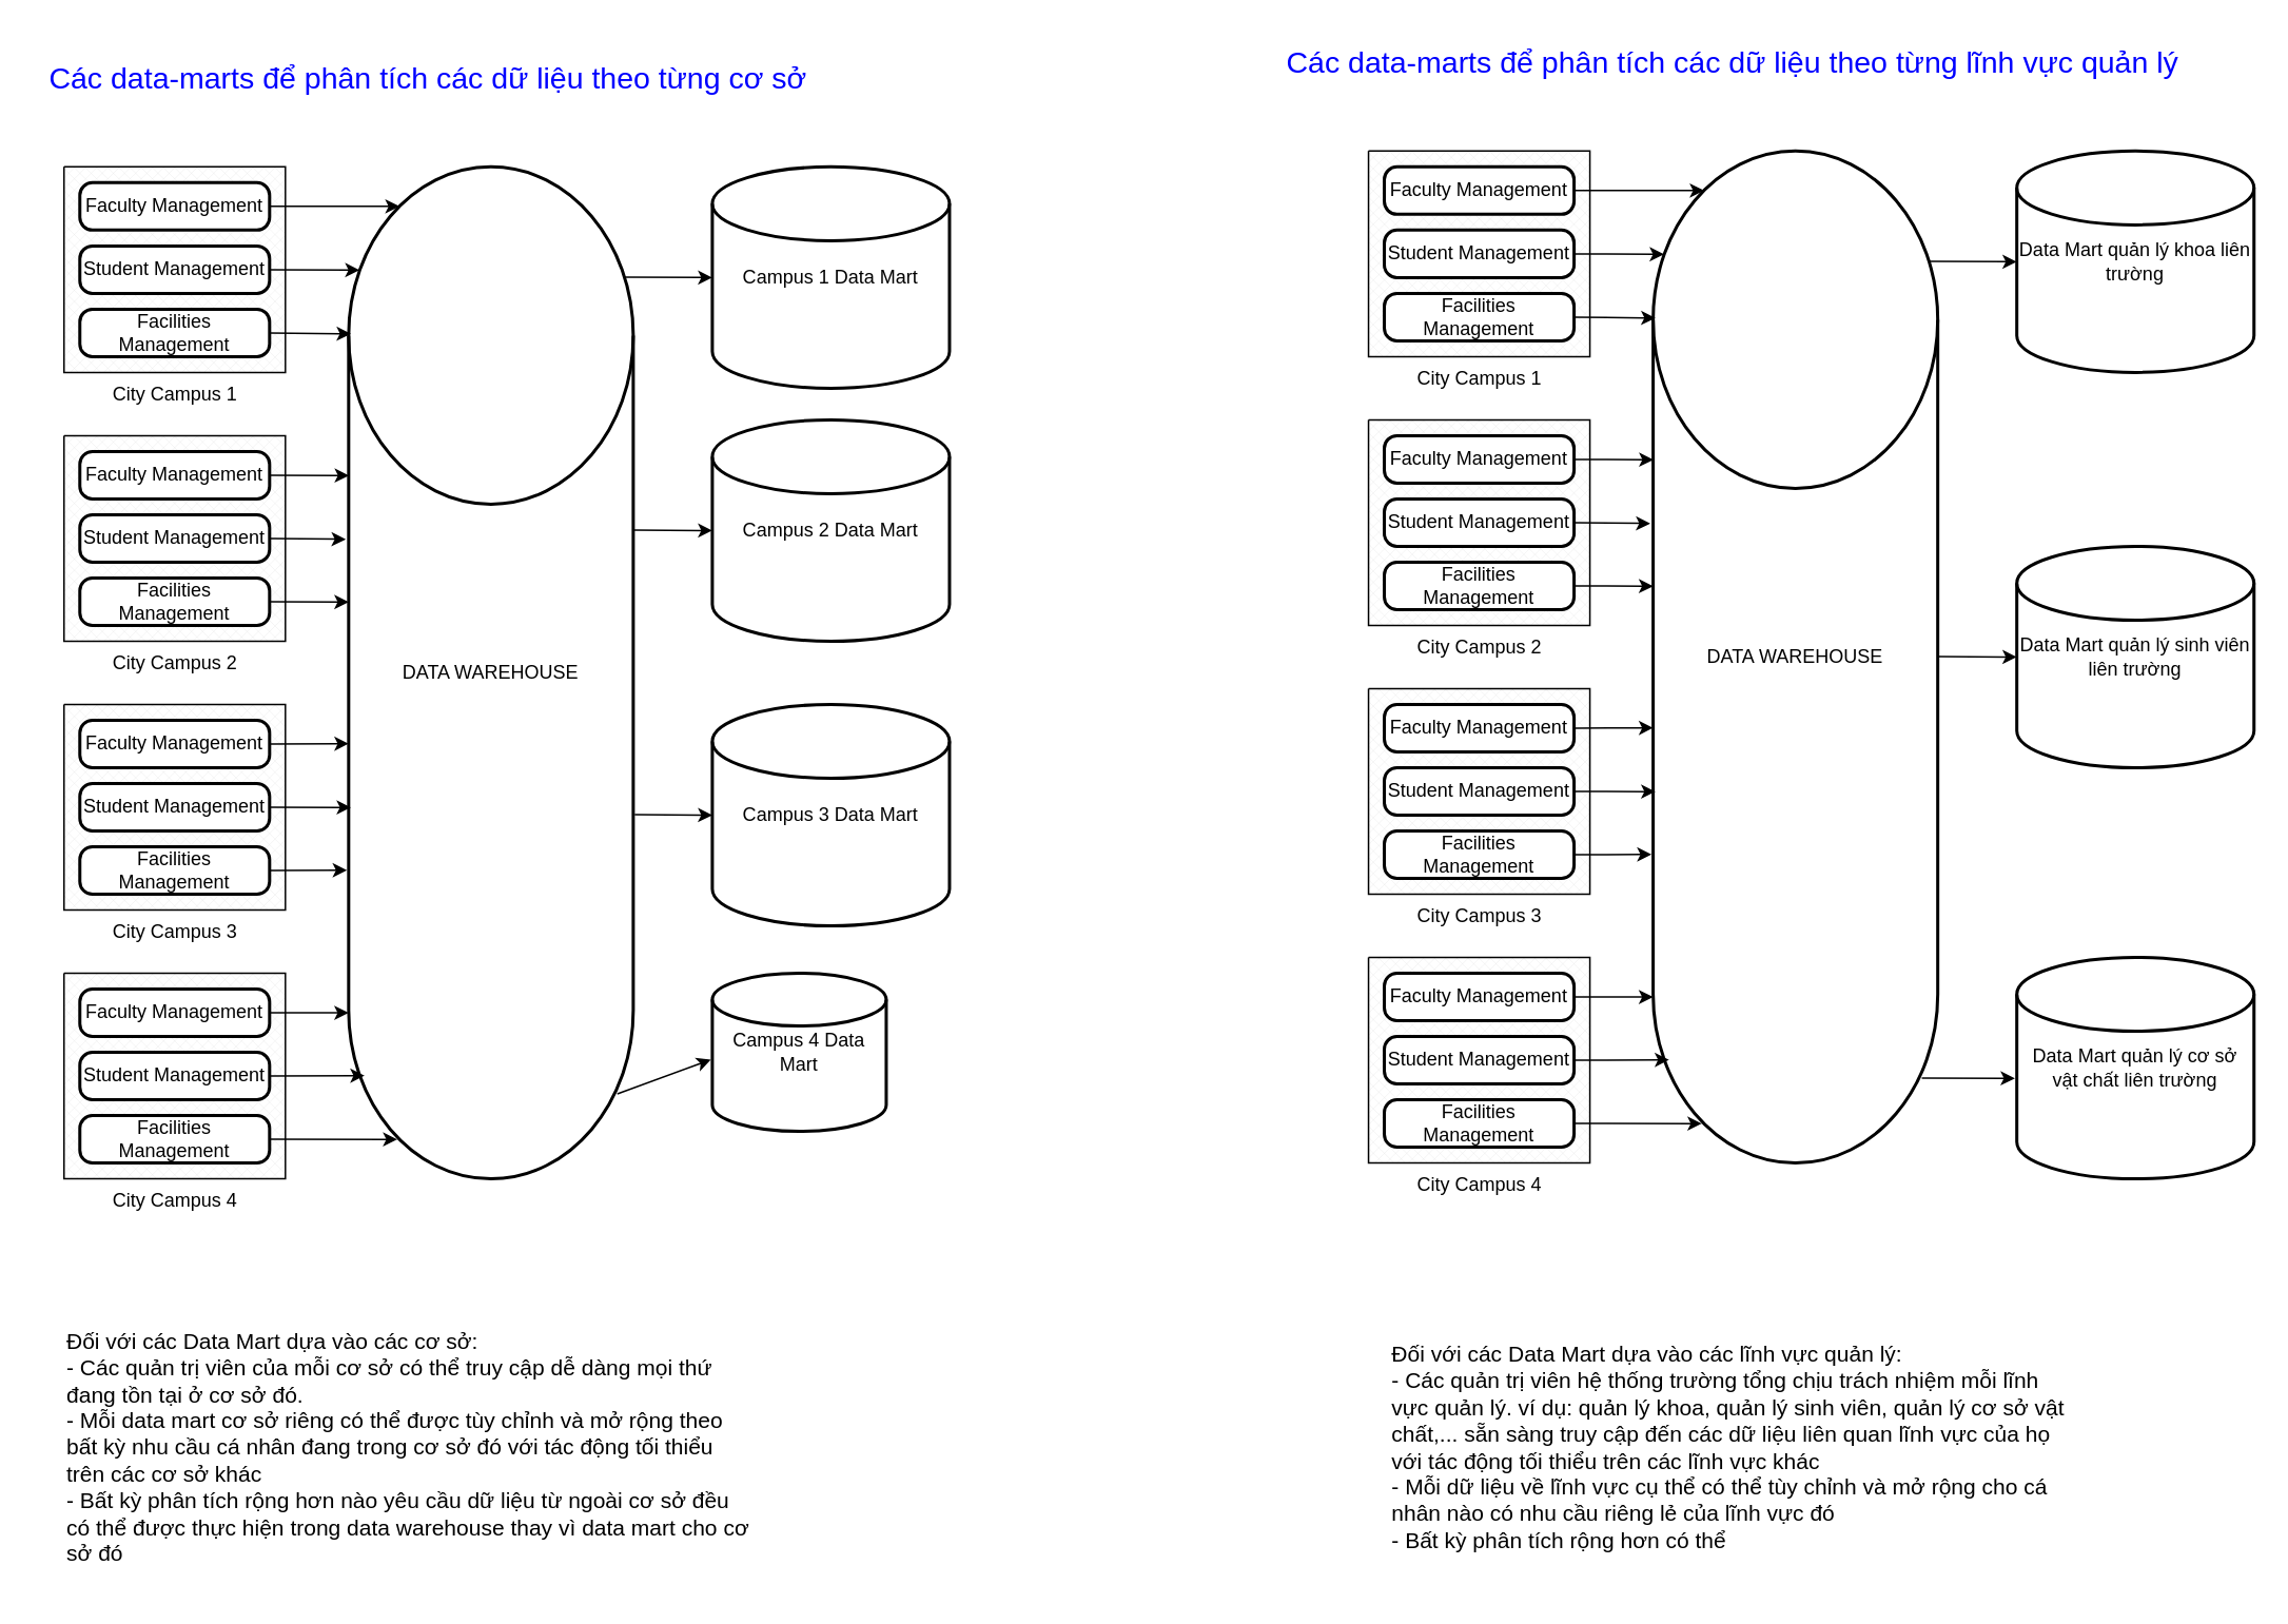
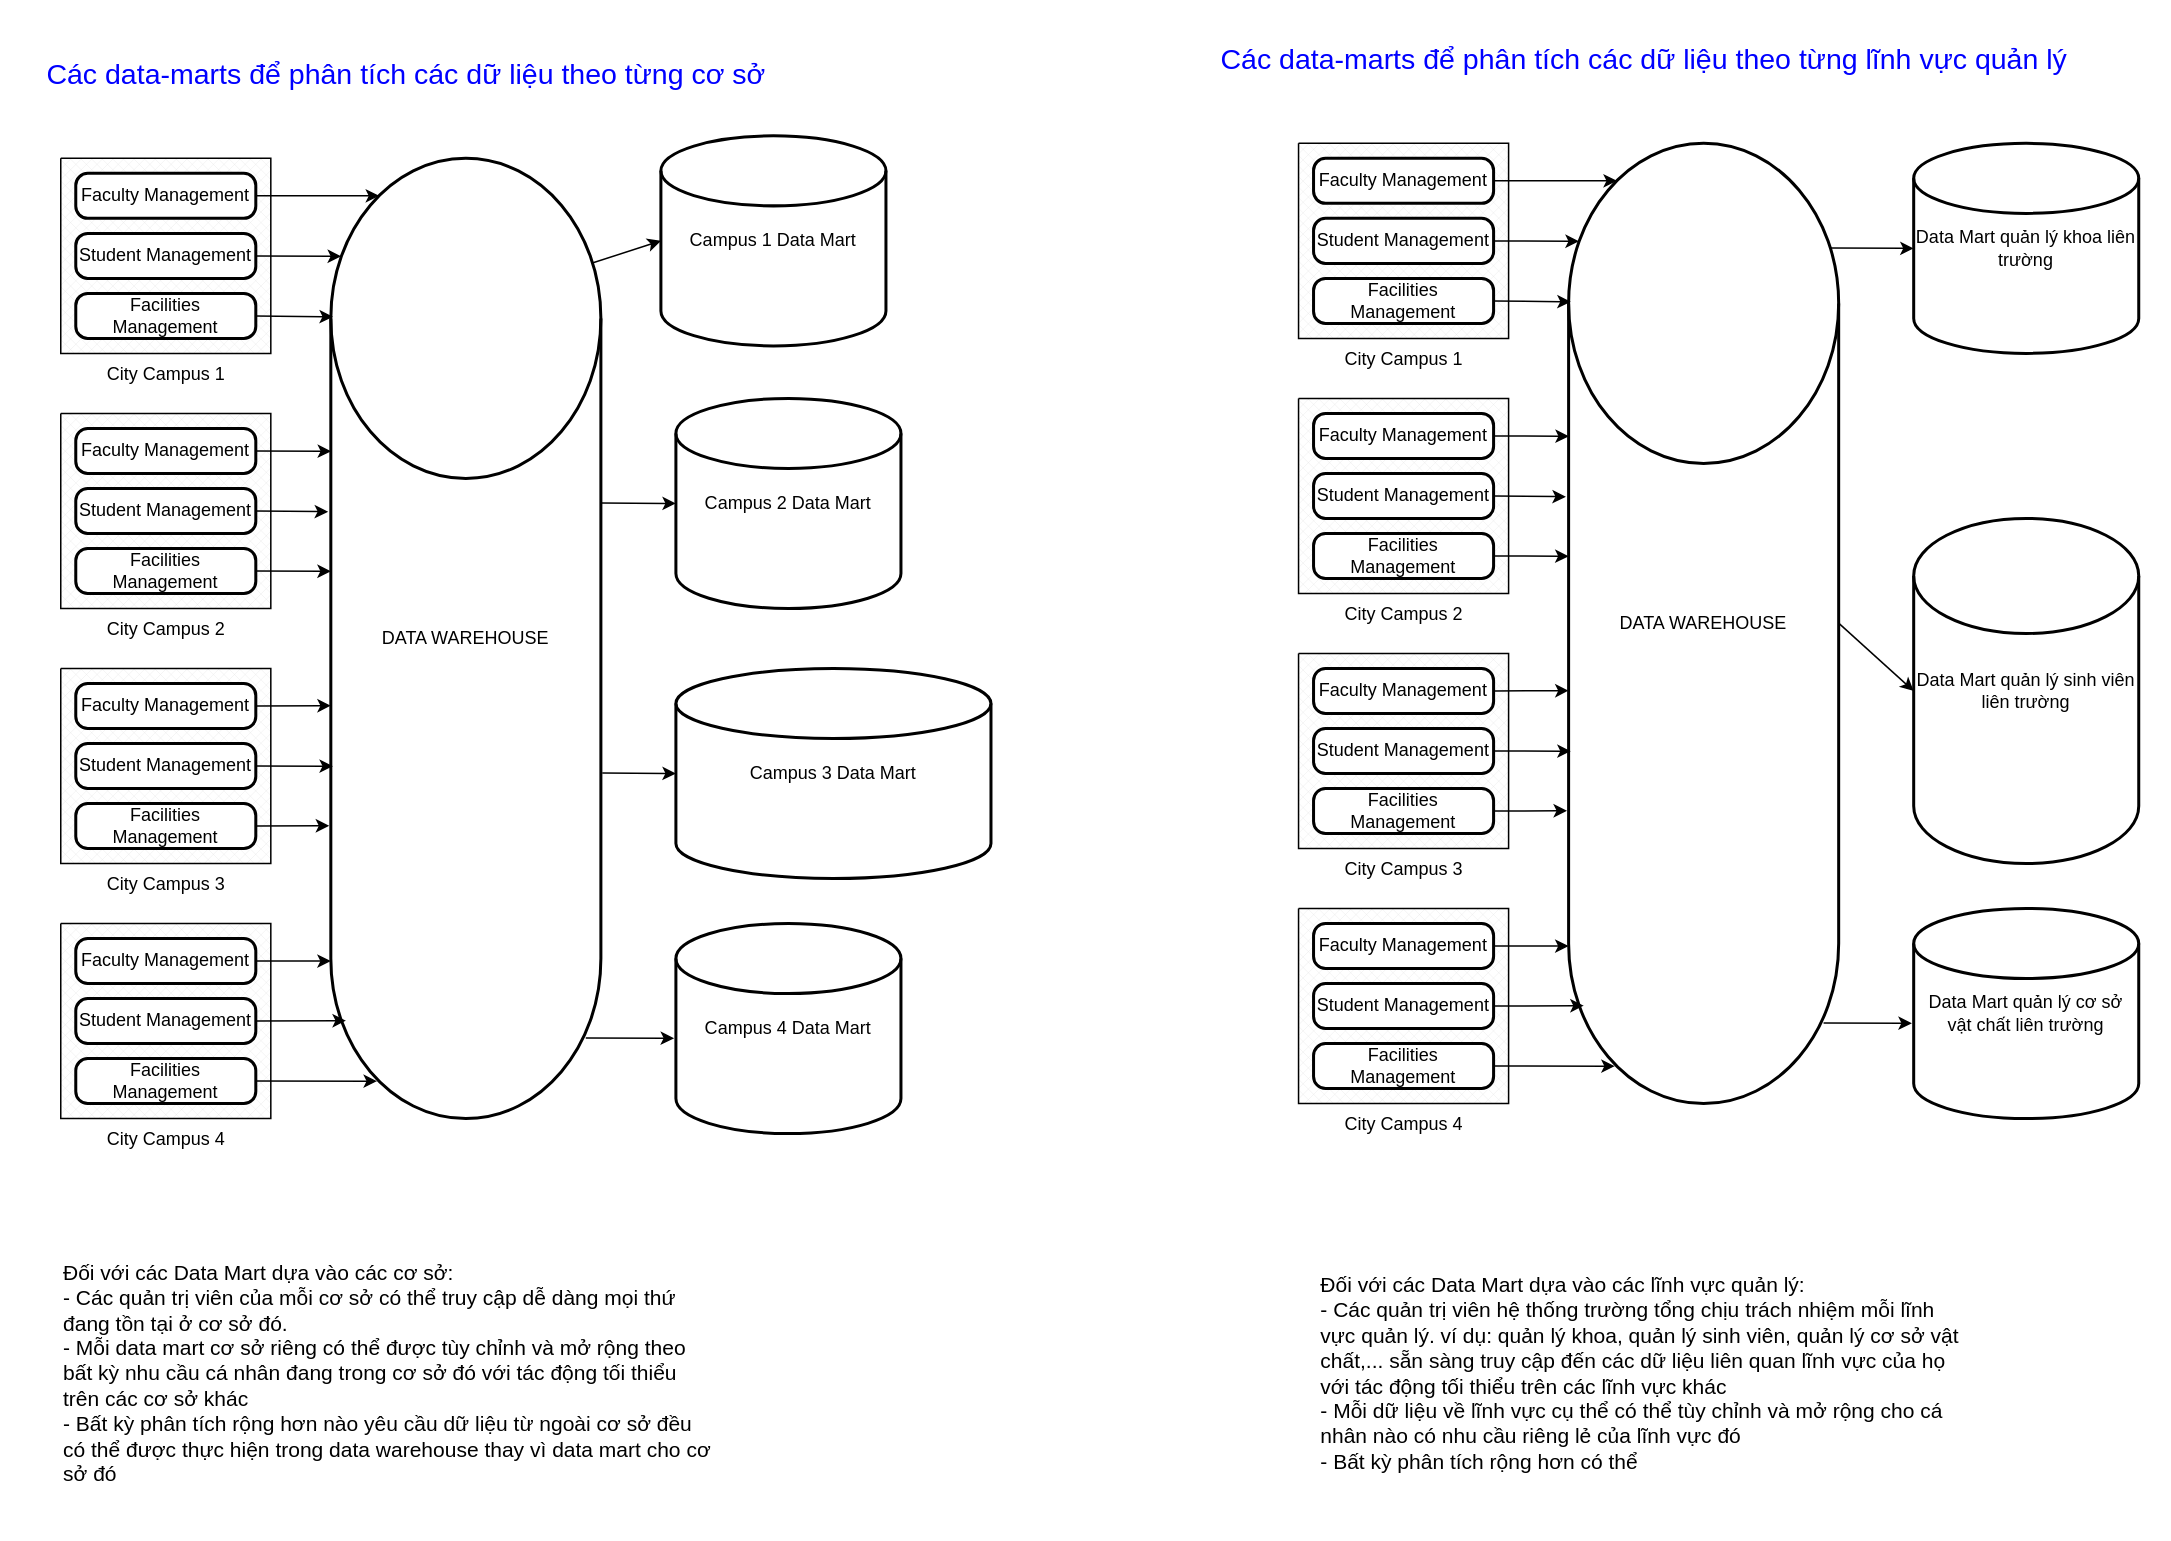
- <mxCell id="27" value="Campus 1 Data Mart" style="strokeWidth=2;html=1;shape=mxgraph.flowchart.database;whiteSpace=wrap;" vertex="1" parent="1"><mxGeometry x="450" y="105" width="150" height="140" as="geometry" /></mxCell>
+ <mxCell id="27" value="Campus 1 Data Mart" style="strokeWidth=2;html=1;shape=mxgraph.flowchart.database;whiteSpace=wrap;" vertex="1" parent="1"><mxGeometry x="440" y="90" width="150" height="140" as="geometry" /></mxCell>
- <mxCell id="70" value="Data Mart quản lý sinh viên liên trường" style="strokeWidth=2;html=1;shape=mxgraph.flowchart.database;whiteSpace=wrap;" vertex="1" parent="1"><mxGeometry x="1275" y="345" width="150" height="140" as="geometry" /></mxCell>
+ <mxCell id="70" value="Data Mart quản lý sinh viên liên trường" style="strokeWidth=2;html=1;shape=mxgraph.flowchart.database;whiteSpace=wrap;" vertex="1" parent="1"><mxGeometry x="1275" y="345" width="150" height="230" as="geometry" /></mxCell>
- <mxCell id="29" value="Campus 3 Data Mart" style="strokeWidth=2;html=1;shape=mxgraph.flowchart.database;whiteSpace=wrap;" vertex="1" parent="1"><mxGeometry x="450" y="445" width="150" height="140" as="geometry" /></mxCell>
+ <mxCell id="29" value="Campus 3 Data Mart" style="strokeWidth=2;html=1;shape=mxgraph.flowchart.database;whiteSpace=wrap;" vertex="1" parent="1"><mxGeometry x="450" y="445" width="210" height="140" as="geometry" /></mxCell>
- <mxCell id="30" value="Campus 4 Data Mart" style="strokeWidth=2;html=1;shape=mxgraph.flowchart.database;whiteSpace=wrap;" vertex="1" parent="1"><mxGeometry x="450" y="615" width="110" height="100" as="geometry" /></mxCell>
+ <mxCell id="30" value="Campus 4 Data Mart" style="strokeWidth=2;html=1;shape=mxgraph.flowchart.database;whiteSpace=wrap;" vertex="1" parent="1"><mxGeometry x="450" y="615" width="150" height="140" as="geometry" /></mxCell>
